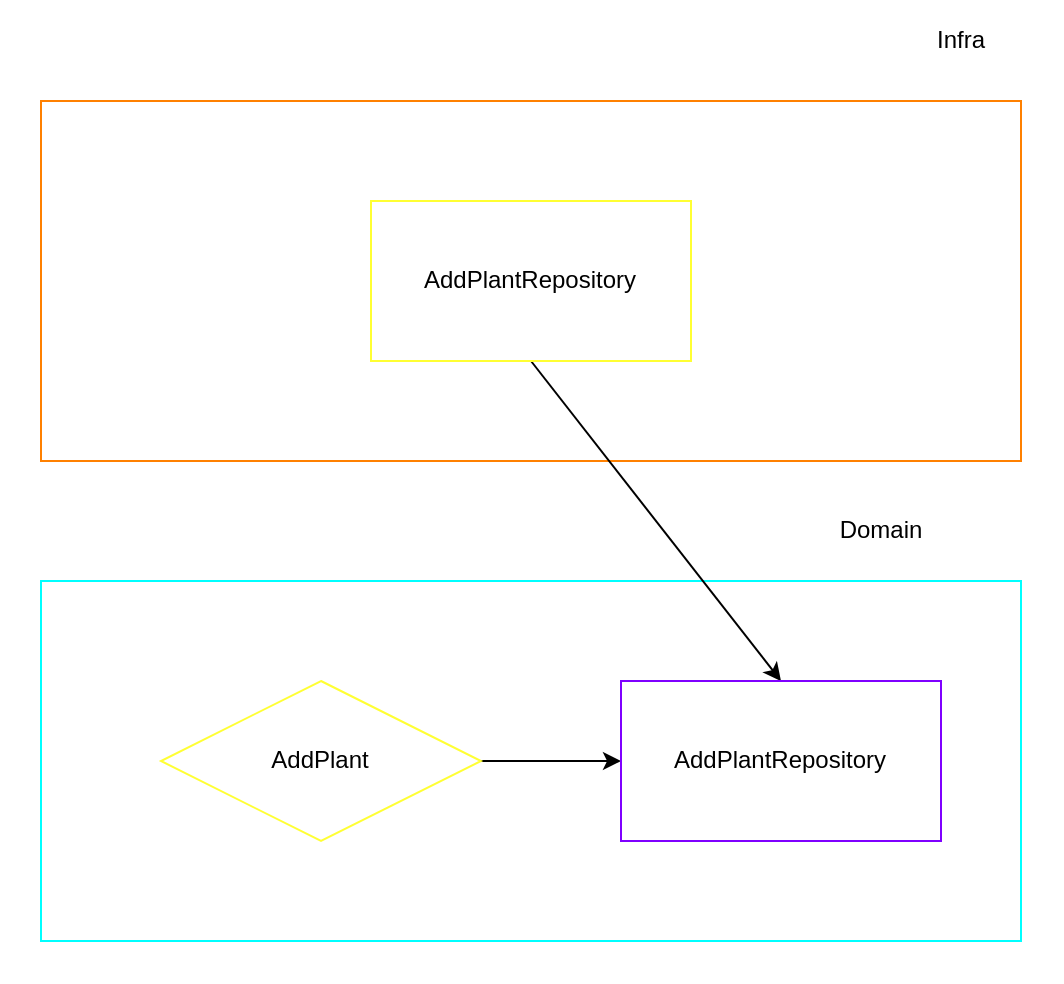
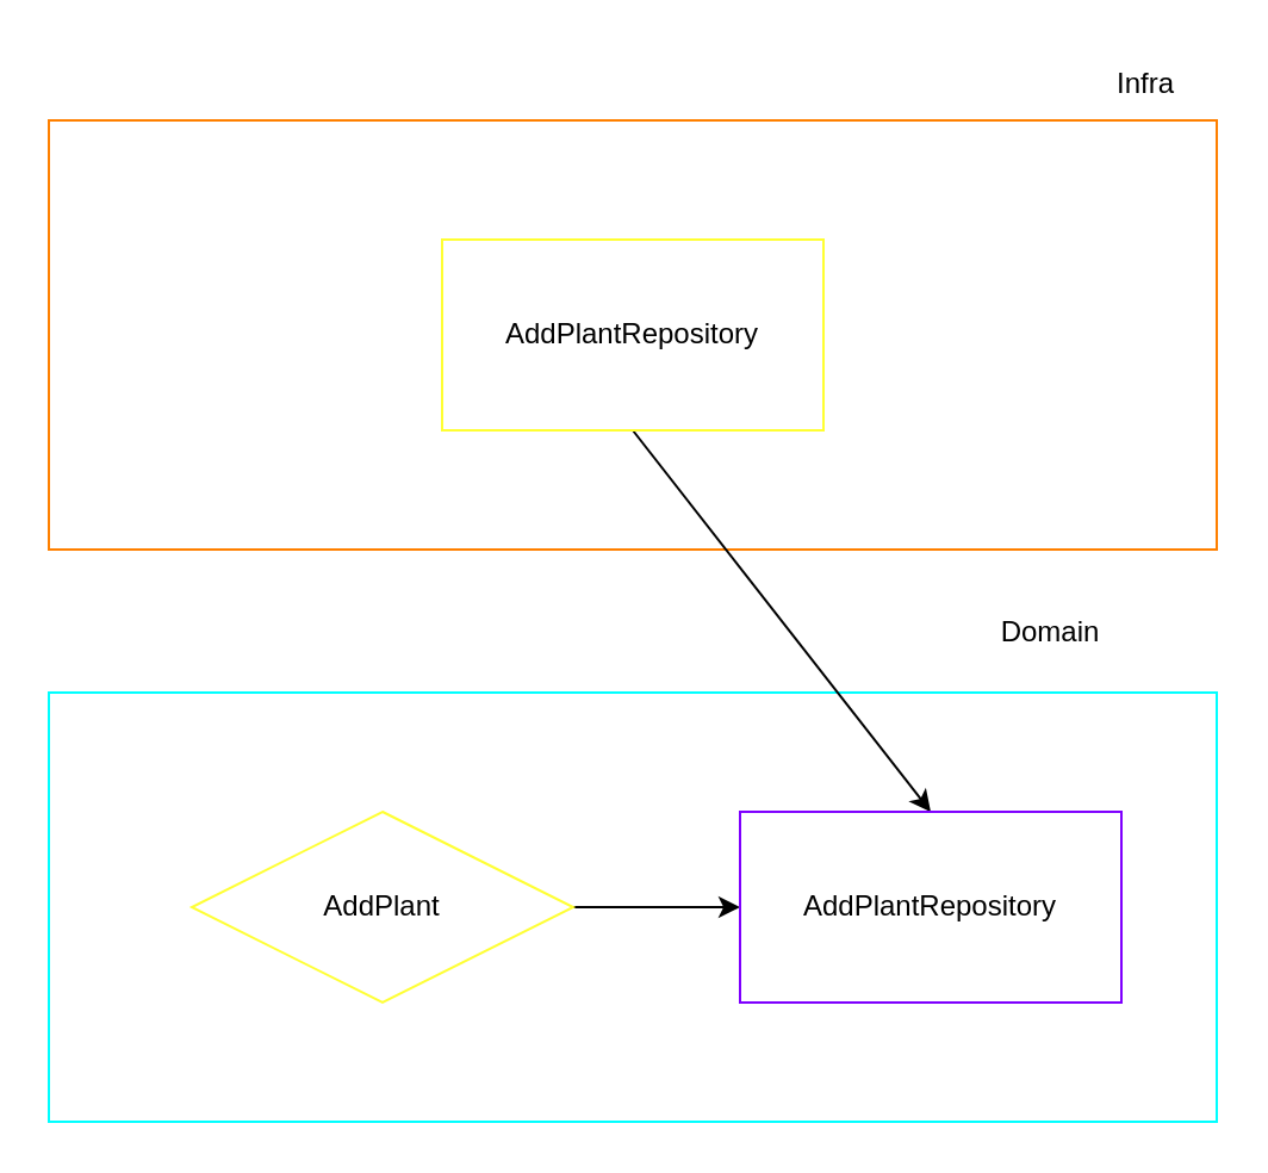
- <mxCell id="7" value="Infra" style="text;html=1;align=center;verticalAlign=middle;resizable=0;points=[];autosize=1;strokeColor=none;fillColor=none;" vertex="1" parent="1"><mxGeometry x="455" y="5" width="50" height="30" as="geometry" /></mxCell>
+ <mxCell id="7" value="Infra" style="text;html=1;align=center;verticalAlign=middle;resizable=0;points=[];autosize=1;strokeColor=none;fillColor=none;" vertex="1" parent="1"><mxGeometry x="455" y="20" width="50" height="30" as="geometry" /></mxCell>
